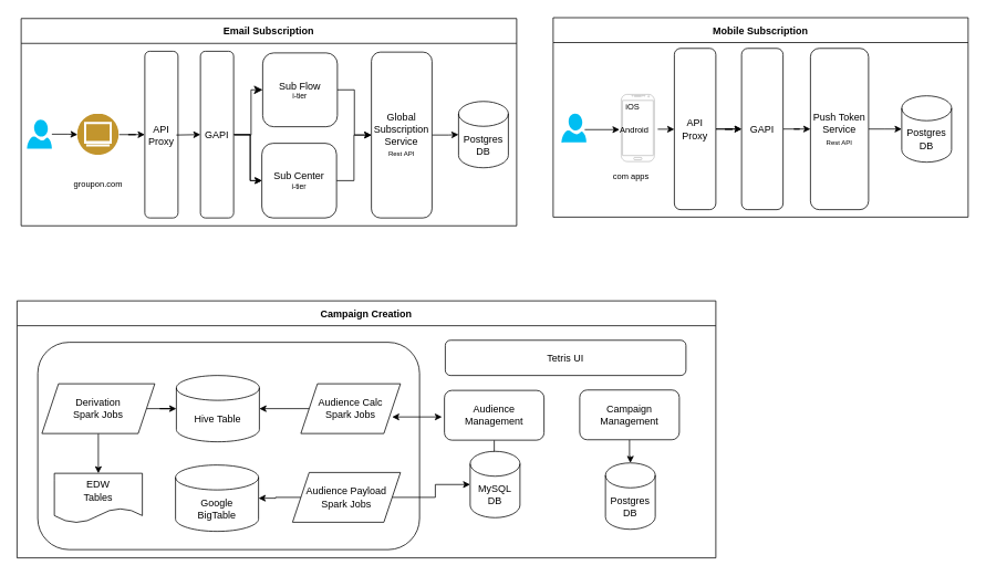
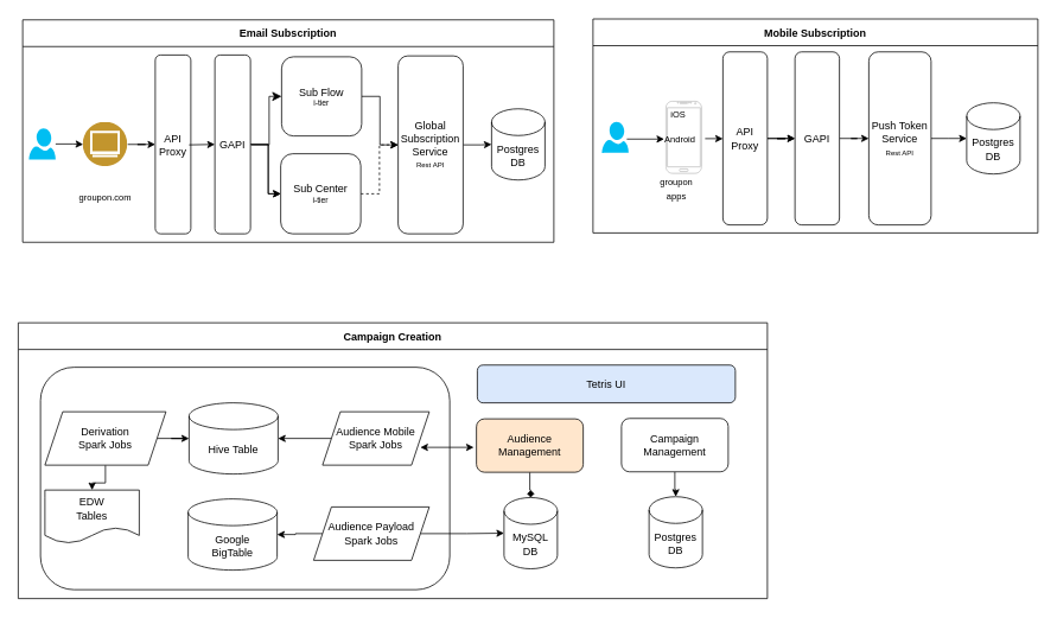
- <mxCell id="47" value="" style="edgeStyle=orthogonalEdgeStyle;rounded=0;orthogonalLoop=1;jettySize=auto;html=1;" parent="1" source="48" target="11" edge="1"><mxGeometry relative="1" as="geometry" /></mxCell>
+ <mxCell id="47" value="" style="edgeStyle=orthogonalEdgeStyle;rounded=0;orthogonalLoop=1;jettySize=auto;html=1;dashed=1;" parent="1" source="48" target="11" edge="1"><mxGeometry relative="1" as="geometry" /></mxCell>
- <mxCell id="26" value="&lt;font style=&quot;font-size: 10px;&quot;&gt;com apps&lt;/font&gt;" style="text;html=1;align=center;verticalAlign=middle;whiteSpace=wrap;rounded=0;" parent="1" vertex="1"><mxGeometry x="730" y="195.5" width="60" height="30" as="geometry" /></mxCell>
+ <mxCell id="26" value="&lt;font style=&quot;font-size: 10px;&quot;&gt;groupon apps&lt;/font&gt;" style="text;html=1;align=center;verticalAlign=middle;whiteSpace=wrap;rounded=0;" parent="1" vertex="1"><mxGeometry x="730" y="195.5" width="60" height="30" as="geometry" /></mxCell>
- <mxCell id="33" value="Tetris UI" style="rounded=1;whiteSpace=wrap;html=1;" parent="1" vertex="1"><mxGeometry x="536" y="409.5" width="290" height="42.5" as="geometry" /></mxCell>
+ <mxCell id="33" value="Tetris UI" style="rounded=1;whiteSpace=wrap;html=1;fillColor=#dae8fc;" parent="1" vertex="1"><mxGeometry x="536" y="409.5" width="290" height="42.5" as="geometry" /></mxCell>
- <mxCell id="56" value="Audience Calc&lt;div&gt;Spark Jobs&lt;/div&gt;" style="shape=parallelogram;perimeter=parallelogramPerimeter;whiteSpace=wrap;html=1;fixedSize=1;" parent="1" vertex="1"><mxGeometry x="362" y="462" width="120" height="60" as="geometry" /></mxCell>
+ <mxCell id="56" value="Audience Mobile&lt;div&gt;Spark Jobs&lt;/div&gt;" style="shape=parallelogram;perimeter=parallelogramPerimeter;whiteSpace=wrap;html=1;fixedSize=1;" parent="1" vertex="1"><mxGeometry x="362" y="462" width="120" height="60" as="geometry" /></mxCell>
- <mxCell id="38" value="Audience Management" style="rounded=1;whiteSpace=wrap;html=1;" parent="1" vertex="1"><mxGeometry x="535" y="470" width="120" height="60" as="geometry" /></mxCell>
+ <mxCell id="38" value="Audience Management" style="rounded=1;whiteSpace=wrap;html=1;fillColor=#ffe6cc;" parent="1" vertex="1"><mxGeometry x="535" y="470" width="120" height="60" as="geometry" /></mxCell>
- <mxCell id="39" value="MySQL&lt;div&gt;DB&lt;/div&gt;" style="shape=cylinder3;whiteSpace=wrap;html=1;boundedLbl=1;backgroundOutline=1;size=15;" parent="1" vertex="1"><mxGeometry x="566" y="543.5" width="60" height="80" as="geometry" /></mxCell>
+ <mxCell id="39" value="MySQL&lt;div&gt;DB&lt;/div&gt;" style="shape=cylinder3;whiteSpace=wrap;html=1;boundedLbl=1;backgroundOutline=1;size=15;" parent="1" vertex="1"><mxGeometry x="566" y="558.5" width="60" height="80" as="geometry" /></mxCell>
- <mxCell id="63" value="EDW&lt;div&gt;Tables&lt;/div&gt;" style="shape=document;whiteSpace=wrap;html=1;boundedLbl=1;" parent="1" vertex="1"><mxGeometry x="65" y="570" width="106" height="60" as="geometry" /></mxCell>
+ <mxCell id="63" value="EDW&lt;div&gt;Tables&lt;/div&gt;" style="shape=document;whiteSpace=wrap;html=1;boundedLbl=1;" parent="1" vertex="1"><mxGeometry x="50" y="550" width="106" height="60" as="geometry" /></mxCell>
